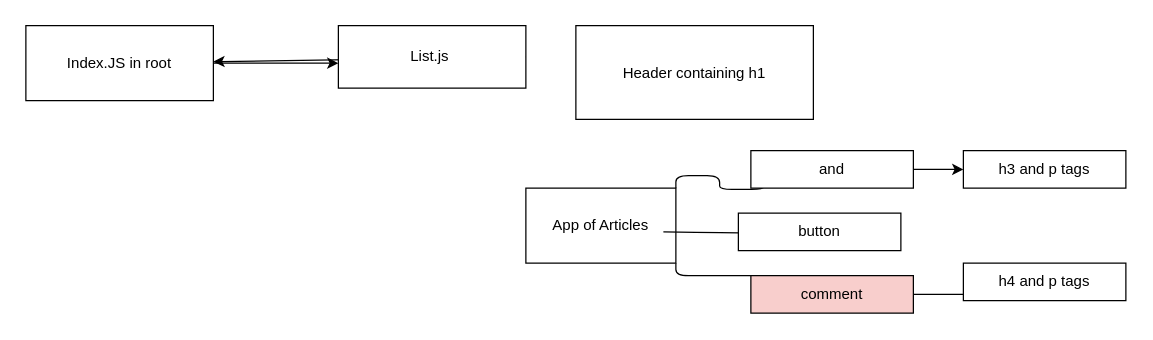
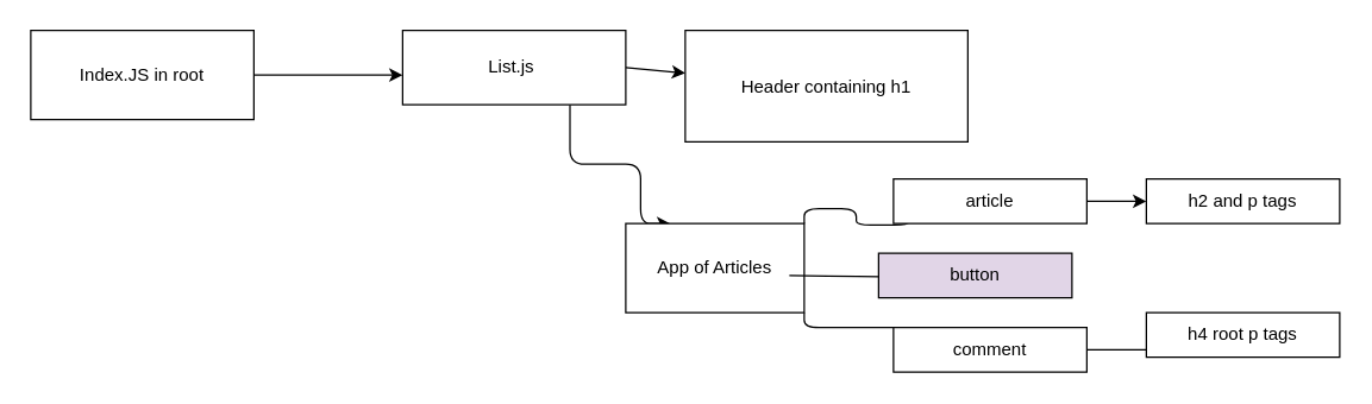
- <mxCell id="4" style="edgeStyle=none;html=1;exitX=1;exitY=0.5;exitDx=0;exitDy=0;" parent="1" source="6" target="3" edge="1"><mxGeometry relative="1" as="geometry"><mxPoint x="520" y="50" as="targetPoint" /></mxGeometry></mxCell>
+ <mxCell id="4" style="edgeStyle=none;html=1;exitX=1;exitY=0.5;exitDx=0;exitDy=0;" parent="1" source="6" target="7" edge="1"><mxGeometry relative="1" as="geometry"><mxPoint x="520" y="50" as="targetPoint" /></mxGeometry></mxCell>
+ <mxCell id="5" style="edgeStyle=orthogonalEdgeStyle;html=1;exitX=0.75;exitY=1;exitDx=0;exitDy=0;entryX=0.25;entryY=0;entryDx=0;entryDy=0;" edge="1" parent="1" source="6" target="9"><mxGeometry relative="1" as="geometry"><mxPoint x="540" y="150" as="targetPoint" /><Array as="points"><mxPoint x="383" y="110" /><mxPoint x="430" y="110" /><mxPoint x="430" y="150" /></Array></mxGeometry></mxCell>
- <mxCell id="13" value="and" style="rounded=0;whiteSpace=wrap;html=1;" vertex="1" parent="1"><mxGeometry x="600" y="120" width="130" height="30" as="geometry" /></mxCell>
+ <mxCell id="13" value="article" style="rounded=0;whiteSpace=wrap;html=1;" vertex="1" parent="1"><mxGeometry x="600" y="120" width="130" height="30" as="geometry" /></mxCell>
- <mxCell id="16" value="h3 and p tags" style="rounded=0;whiteSpace=wrap;html=1;" vertex="1" parent="1"><mxGeometry x="770" y="120" width="130" height="30" as="geometry" /></mxCell>
+ <mxCell id="16" value="h2 and p tags" style="rounded=0;whiteSpace=wrap;html=1;" vertex="1" parent="1"><mxGeometry x="770" y="120" width="130" height="30" as="geometry" /></mxCell>
- <mxCell id="14" value="button" style="rounded=0;whiteSpace=wrap;html=1;" vertex="1" parent="1"><mxGeometry x="590" y="170" width="130" height="30" as="geometry" /></mxCell>
+ <mxCell id="14" value="button" style="rounded=0;whiteSpace=wrap;html=1;fillColor=#e1d5e7;" vertex="1" parent="1"><mxGeometry x="590" y="170" width="130" height="30" as="geometry" /></mxCell>
- <mxCell id="18" value="h4 and p tags" style="rounded=0;whiteSpace=wrap;html=1;" vertex="1" parent="1"><mxGeometry x="770" y="210" width="130" height="30" as="geometry" /></mxCell>
+ <mxCell id="18" value="h4 root p tags" style="rounded=0;whiteSpace=wrap;html=1;" vertex="1" parent="1"><mxGeometry x="770" y="210" width="130" height="30" as="geometry" /></mxCell>
- <mxCell id="15" value="comment" style="rounded=0;whiteSpace=wrap;html=1;fillColor=#f8cecc;" vertex="1" parent="1"><mxGeometry x="600" y="220" width="130" height="30" as="geometry" /></mxCell>
+ <mxCell id="15" value="comment" style="rounded=0;whiteSpace=wrap;html=1;" vertex="1" parent="1"><mxGeometry x="600" y="220" width="130" height="30" as="geometry" /></mxCell>
